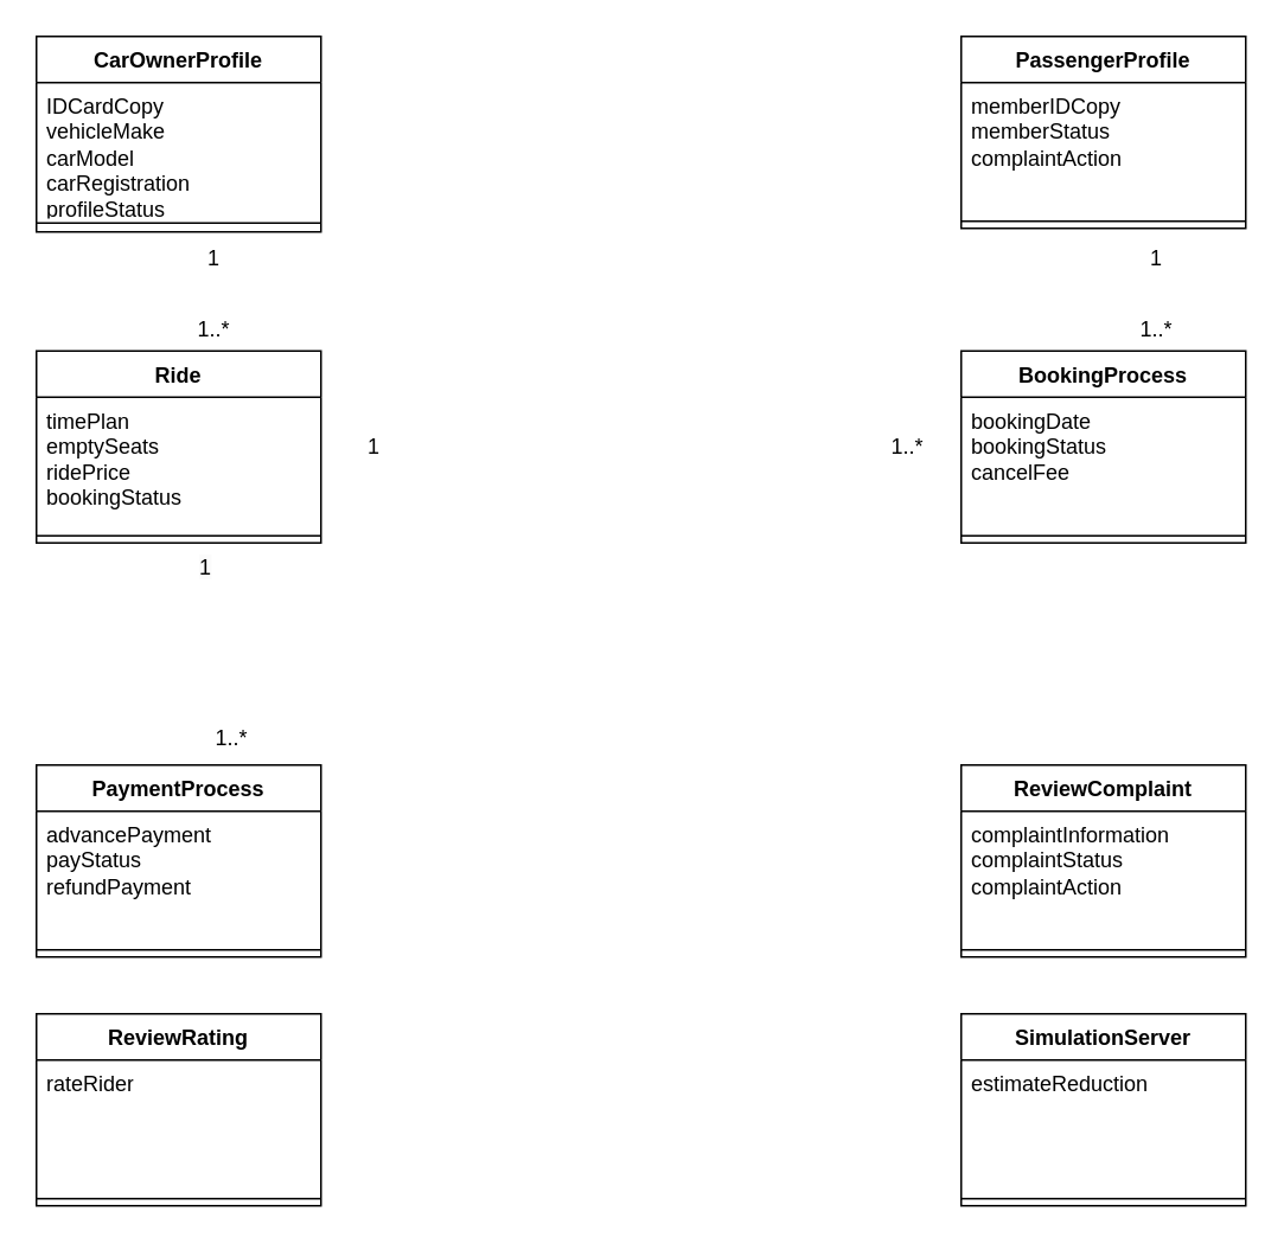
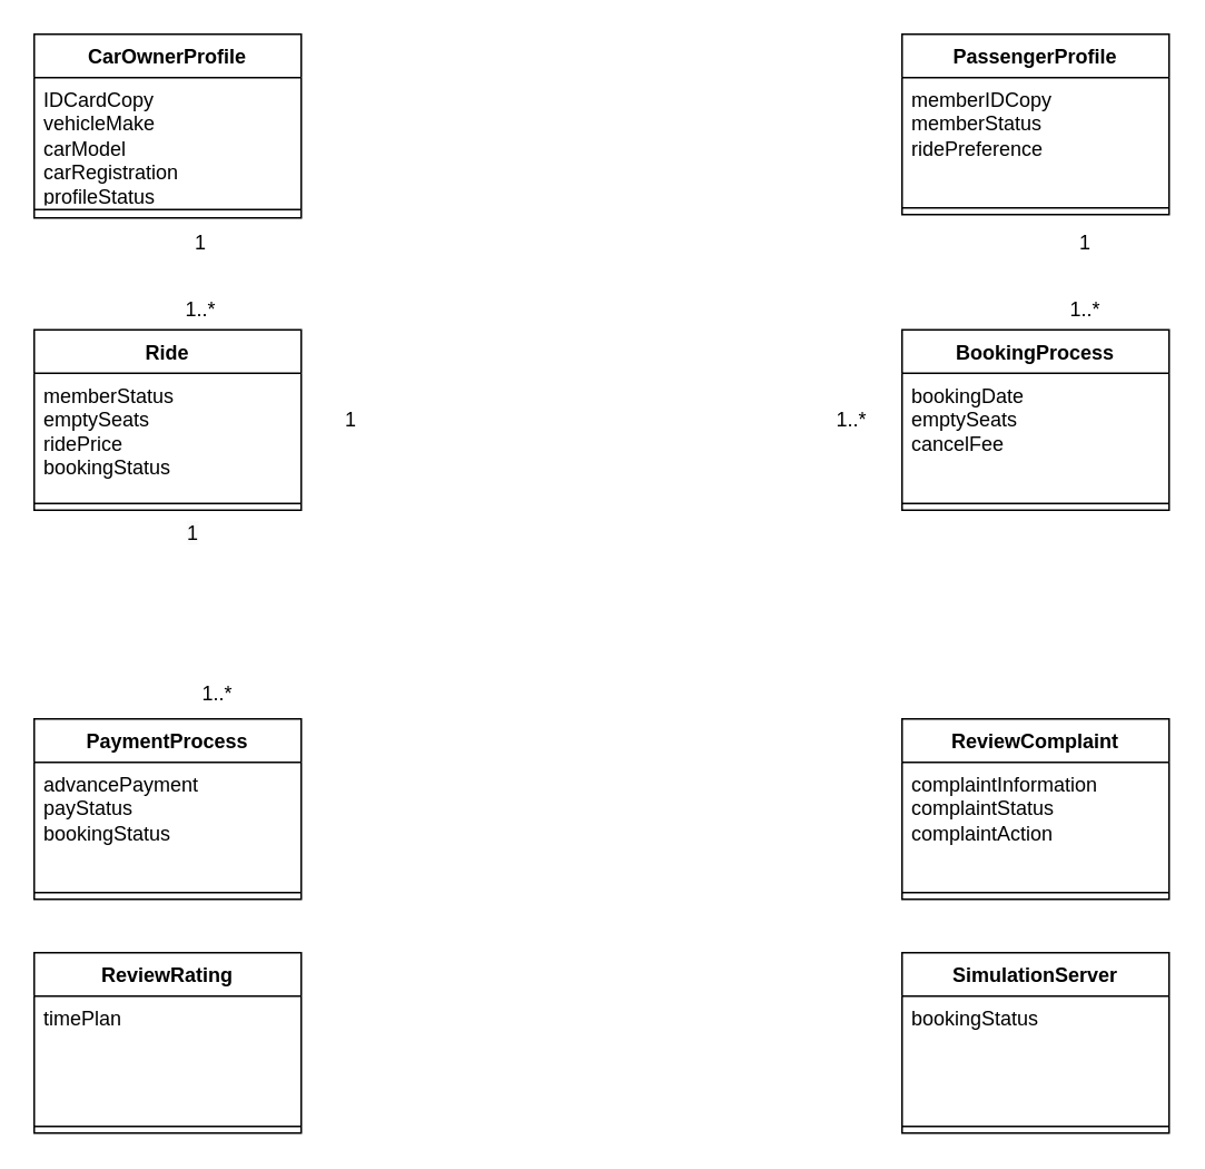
- <mxCell id="6" value="&lt;div&gt;memberIDCopy&lt;/div&gt;&lt;div&gt;memberStatus&lt;/div&gt;&lt;div&gt;complaintAction&lt;/div&gt;&lt;div&gt;&lt;br&gt;&lt;/div&gt;" style="text;strokeColor=none;fillColor=none;align=left;verticalAlign=top;spacingLeft=4;spacingRight=4;overflow=hidden;rotatable=0;points=[[0,0.5],[1,0.5]];portConstraint=eastwest;whiteSpace=wrap;html=1;" vertex="1" parent="5"><mxGeometry y="26" width="160" height="74" as="geometry" /></mxCell>
+ <mxCell id="6" value="&lt;div&gt;memberIDCopy&lt;/div&gt;&lt;div&gt;memberStatus&lt;/div&gt;&lt;div&gt;ridePreference&lt;/div&gt;&lt;div&gt;&lt;br&gt;&lt;/div&gt;" style="text;strokeColor=none;fillColor=none;align=left;verticalAlign=top;spacingLeft=4;spacingRight=4;overflow=hidden;rotatable=0;points=[[0,0.5],[1,0.5]];portConstraint=eastwest;whiteSpace=wrap;html=1;" vertex="1" parent="5"><mxGeometry y="26" width="160" height="74" as="geometry" /></mxCell>
- <mxCell id="12" value="&lt;div&gt;bookingDate&lt;/div&gt;&lt;div&gt;bookingStatus&lt;/div&gt;&lt;div&gt;cancelFee&lt;/div&gt;" style="text;strokeColor=none;fillColor=none;align=left;verticalAlign=top;spacingLeft=4;spacingRight=4;overflow=hidden;rotatable=0;points=[[0,0.5],[1,0.5]];portConstraint=eastwest;whiteSpace=wrap;html=1;" vertex="1" parent="11"><mxGeometry y="26" width="160" height="74" as="geometry" /></mxCell>
+ <mxCell id="12" value="&lt;div&gt;bookingDate&lt;/div&gt;&lt;div&gt;emptySeats&lt;/div&gt;&lt;div&gt;cancelFee&lt;/div&gt;" style="text;strokeColor=none;fillColor=none;align=left;verticalAlign=top;spacingLeft=4;spacingRight=4;overflow=hidden;rotatable=0;points=[[0,0.5],[1,0.5]];portConstraint=eastwest;whiteSpace=wrap;html=1;" vertex="1" parent="11"><mxGeometry y="26" width="160" height="74" as="geometry" /></mxCell>
- <mxCell id="9" value="&lt;div&gt;timePlan&lt;/div&gt;&lt;div&gt;emptySeats&lt;/div&gt;&lt;div&gt;ridePrice&lt;/div&gt;&lt;div&gt;bookingStatus&lt;/div&gt;" style="text;strokeColor=none;fillColor=none;align=left;verticalAlign=top;spacingLeft=4;spacingRight=4;overflow=hidden;rotatable=0;points=[[0,0.5],[1,0.5]];portConstraint=eastwest;whiteSpace=wrap;html=1;" vertex="1" parent="8"><mxGeometry y="26" width="160" height="74" as="geometry" /></mxCell>
+ <mxCell id="9" value="&lt;div&gt;memberStatus&lt;/div&gt;&lt;div&gt;emptySeats&lt;/div&gt;&lt;div&gt;ridePrice&lt;/div&gt;&lt;div&gt;bookingStatus&lt;/div&gt;" style="text;strokeColor=none;fillColor=none;align=left;verticalAlign=top;spacingLeft=4;spacingRight=4;overflow=hidden;rotatable=0;points=[[0,0.5],[1,0.5]];portConstraint=eastwest;whiteSpace=wrap;html=1;" vertex="1" parent="8"><mxGeometry y="26" width="160" height="74" as="geometry" /></mxCell>
- <mxCell id="15" value="&lt;div&gt;&lt;span style=&quot;background-color: initial;&quot;&gt;advancePayment&lt;/span&gt;&lt;/div&gt;&lt;div&gt;payStatus&lt;/div&gt;&lt;div&gt;refundPayment&lt;/div&gt;" style="text;strokeColor=none;fillColor=none;align=left;verticalAlign=top;spacingLeft=4;spacingRight=4;overflow=hidden;rotatable=0;points=[[0,0.5],[1,0.5]];portConstraint=eastwest;whiteSpace=wrap;html=1;" vertex="1" parent="14"><mxGeometry y="26" width="160" height="74" as="geometry" /></mxCell>
+ <mxCell id="15" value="&lt;div&gt;&lt;span style=&quot;background-color: initial;&quot;&gt;advancePayment&lt;/span&gt;&lt;/div&gt;&lt;div&gt;payStatus&lt;/div&gt;&lt;div&gt;bookingStatus&lt;/div&gt;" style="text;strokeColor=none;fillColor=none;align=left;verticalAlign=top;spacingLeft=4;spacingRight=4;overflow=hidden;rotatable=0;points=[[0,0.5],[1,0.5]];portConstraint=eastwest;whiteSpace=wrap;html=1;" vertex="1" parent="14"><mxGeometry y="26" width="160" height="74" as="geometry" /></mxCell>
- <mxCell id="21" value="&lt;div&gt;rateRider&lt;/div&gt;&lt;div&gt;&lt;br&gt;&lt;/div&gt;" style="text;strokeColor=none;fillColor=none;align=left;verticalAlign=top;spacingLeft=4;spacingRight=4;overflow=hidden;rotatable=0;points=[[0,0.5],[1,0.5]];portConstraint=eastwest;whiteSpace=wrap;html=1;" vertex="1" parent="20"><mxGeometry y="26" width="160" height="74" as="geometry" /></mxCell>
+ <mxCell id="21" value="&lt;div&gt;timePlan&lt;/div&gt;&lt;div&gt;&lt;br&gt;&lt;/div&gt;" style="text;strokeColor=none;fillColor=none;align=left;verticalAlign=top;spacingLeft=4;spacingRight=4;overflow=hidden;rotatable=0;points=[[0,0.5],[1,0.5]];portConstraint=eastwest;whiteSpace=wrap;html=1;" vertex="1" parent="20"><mxGeometry y="26" width="160" height="74" as="geometry" /></mxCell>
- <mxCell id="24" value="&lt;div&gt;estimateReduction&lt;/div&gt;" style="text;strokeColor=none;fillColor=none;align=left;verticalAlign=top;spacingLeft=4;spacingRight=4;overflow=hidden;rotatable=0;points=[[0,0.5],[1,0.5]];portConstraint=eastwest;whiteSpace=wrap;html=1;" vertex="1" parent="23"><mxGeometry y="26" width="160" height="74" as="geometry" /></mxCell>
+ <mxCell id="24" value="&lt;div&gt;bookingStatus&lt;/div&gt;" style="text;strokeColor=none;fillColor=none;align=left;verticalAlign=top;spacingLeft=4;spacingRight=4;overflow=hidden;rotatable=0;points=[[0,0.5],[1,0.5]];portConstraint=eastwest;whiteSpace=wrap;html=1;" vertex="1" parent="23"><mxGeometry y="26" width="160" height="74" as="geometry" /></mxCell>
